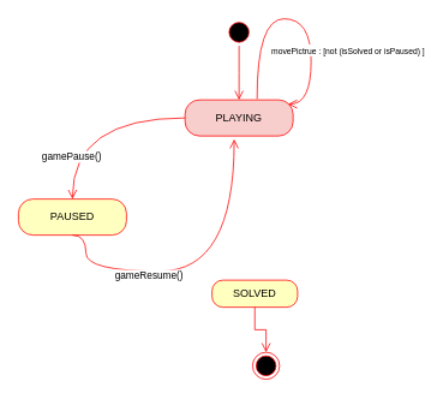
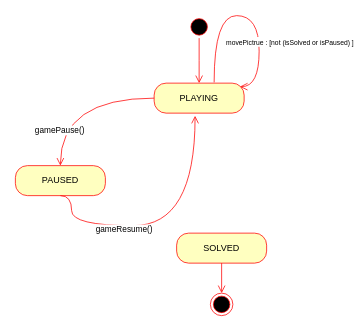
- <mxCell id="4" value="PLAYING" style="rounded=1;whiteSpace=wrap;html=1;arcSize=40;fontColor=#000000;fillColor=#f8cecc;strokeColor=#ff0000;" parent="1" vertex="1"><mxGeometry x="205" y="110" width="120" height="40" as="geometry" /></mxCell>
+ <mxCell id="4" value="PLAYING" style="rounded=1;whiteSpace=wrap;html=1;arcSize=40;fontColor=#000000;fillColor=#ffffc0;strokeColor=#ff0000;" parent="1" vertex="1"><mxGeometry x="205" y="110" width="120" height="40" as="geometry" /></mxCell>
- <mxCell id="5" value="SOLVED" style="rounded=1;whiteSpace=wrap;html=1;arcSize=40;fontColor=#000000;fillColor=#ffffc0;strokeColor=#ff0000;" parent="1" vertex="1"><mxGeometry x="235" y="310" width="95" height="30" as="geometry" /></mxCell>
+ <mxCell id="5" value="SOLVED" style="rounded=1;whiteSpace=wrap;html=1;arcSize=40;fontColor=#000000;fillColor=#ffffc0;strokeColor=#ff0000;" parent="1" vertex="1"><mxGeometry x="235" y="310" width="120" height="40" as="geometry" /></mxCell>
